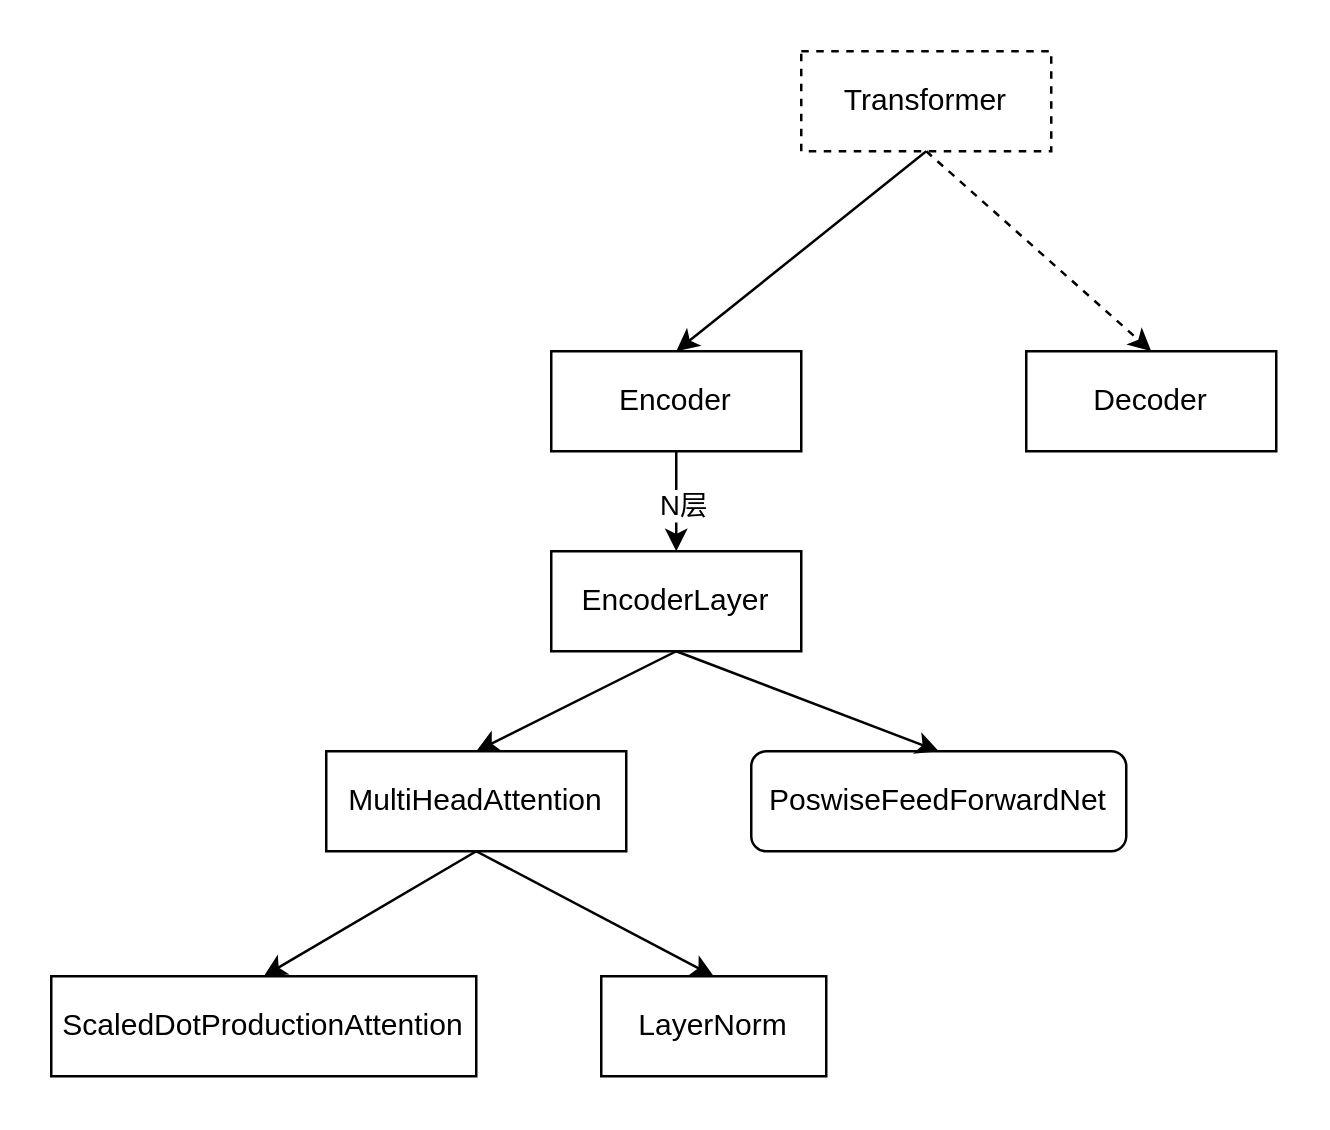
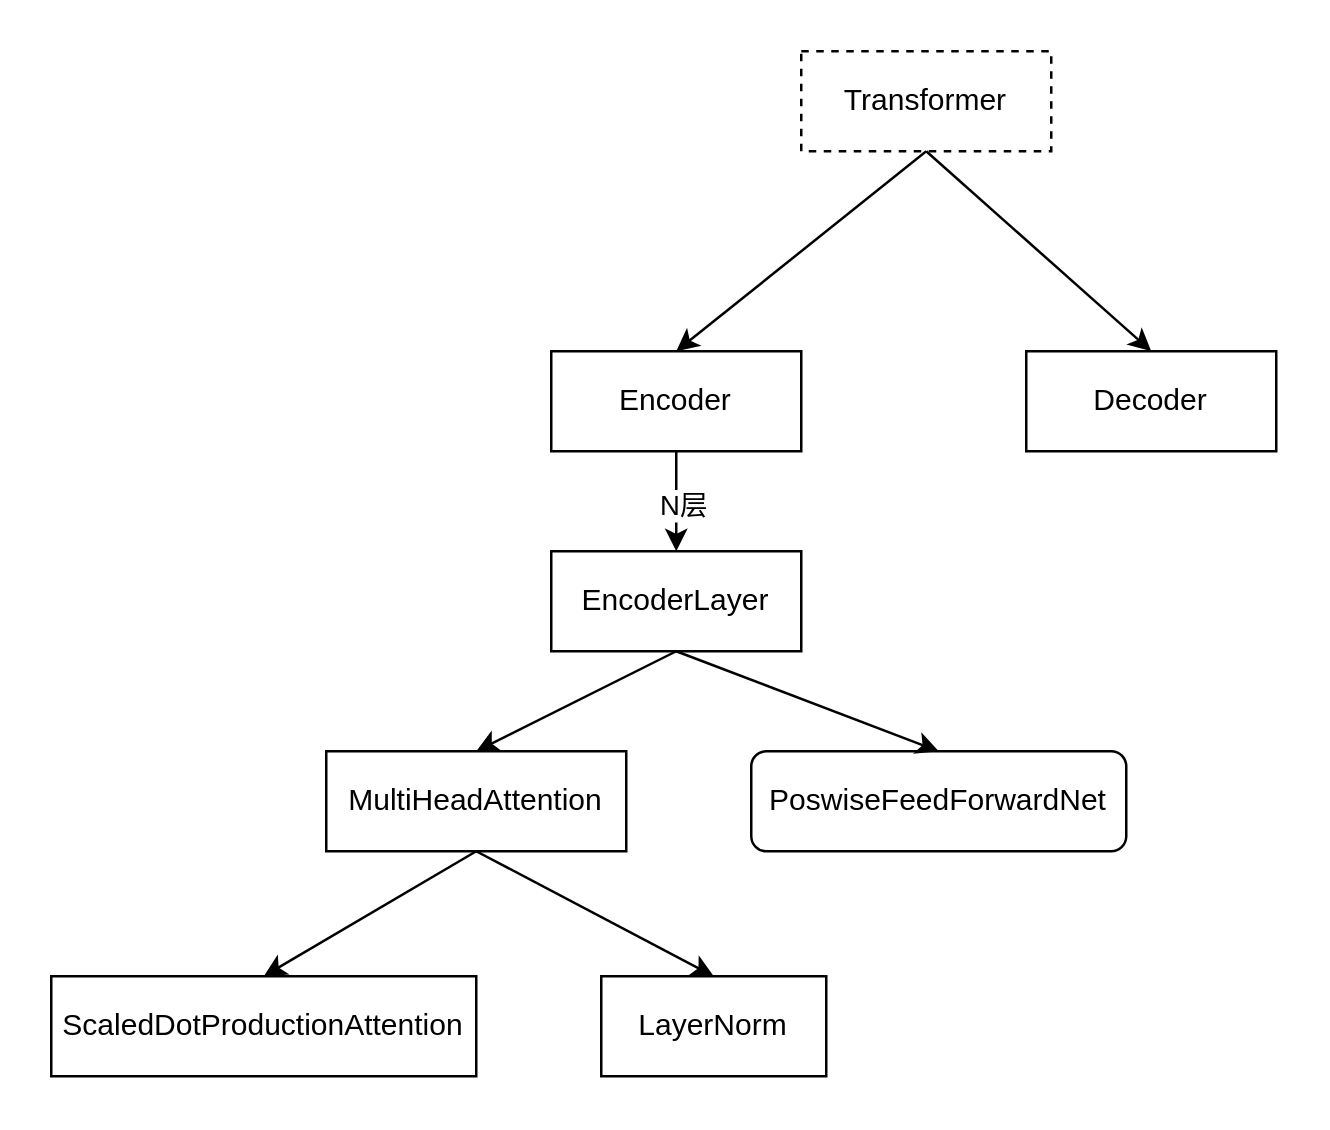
- <mxCell id="9" style="edgeStyle=none;html=1;exitX=0.5;exitY=1;exitDx=0;exitDy=0;entryX=0.5;entryY=0;entryDx=0;entryDy=0;dashed=1;" edge="1" parent="1" source="6" target="8"><mxGeometry relative="1" as="geometry"><mxPoint x="380" y="70" as="sourcePoint" /><mxPoint x="280" y="150" as="targetPoint" /></mxGeometry></mxCell>
+ <mxCell id="9" style="edgeStyle=none;html=1;exitX=0.5;exitY=1;exitDx=0;exitDy=0;entryX=0.5;entryY=0;entryDx=0;entryDy=0;" edge="1" parent="1" source="6" target="8"><mxGeometry relative="1" as="geometry"><mxPoint x="380" y="70" as="sourcePoint" /><mxPoint x="280" y="150" as="targetPoint" /></mxGeometry></mxCell>
